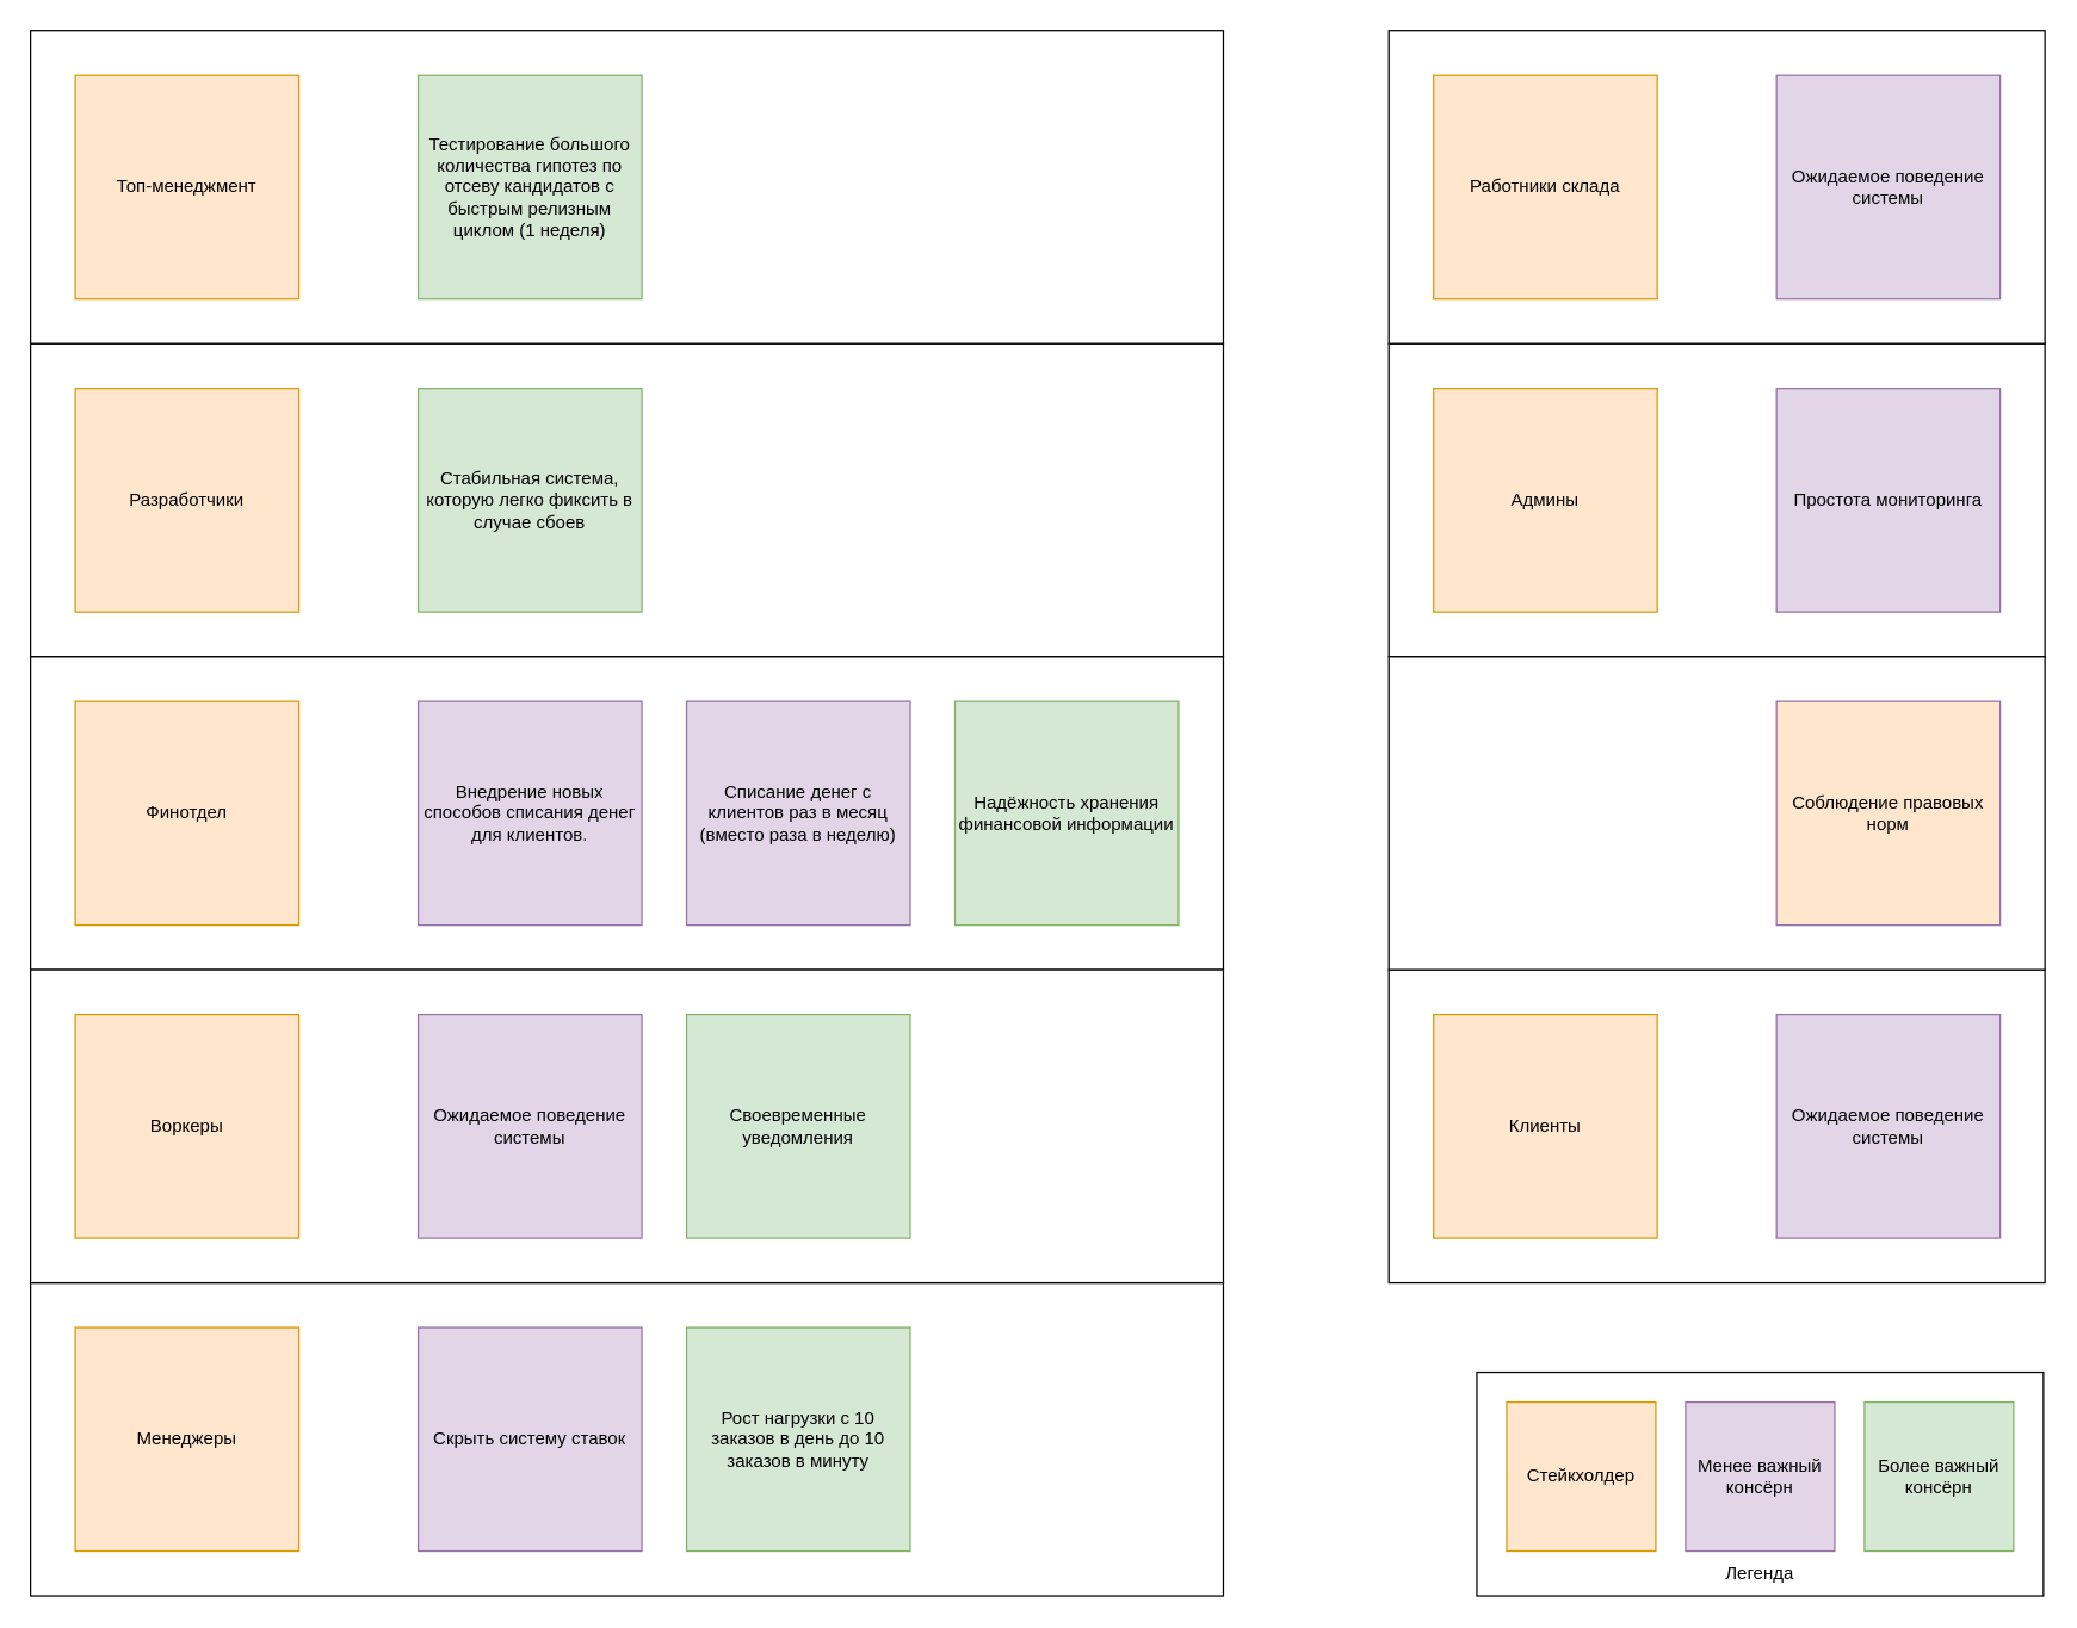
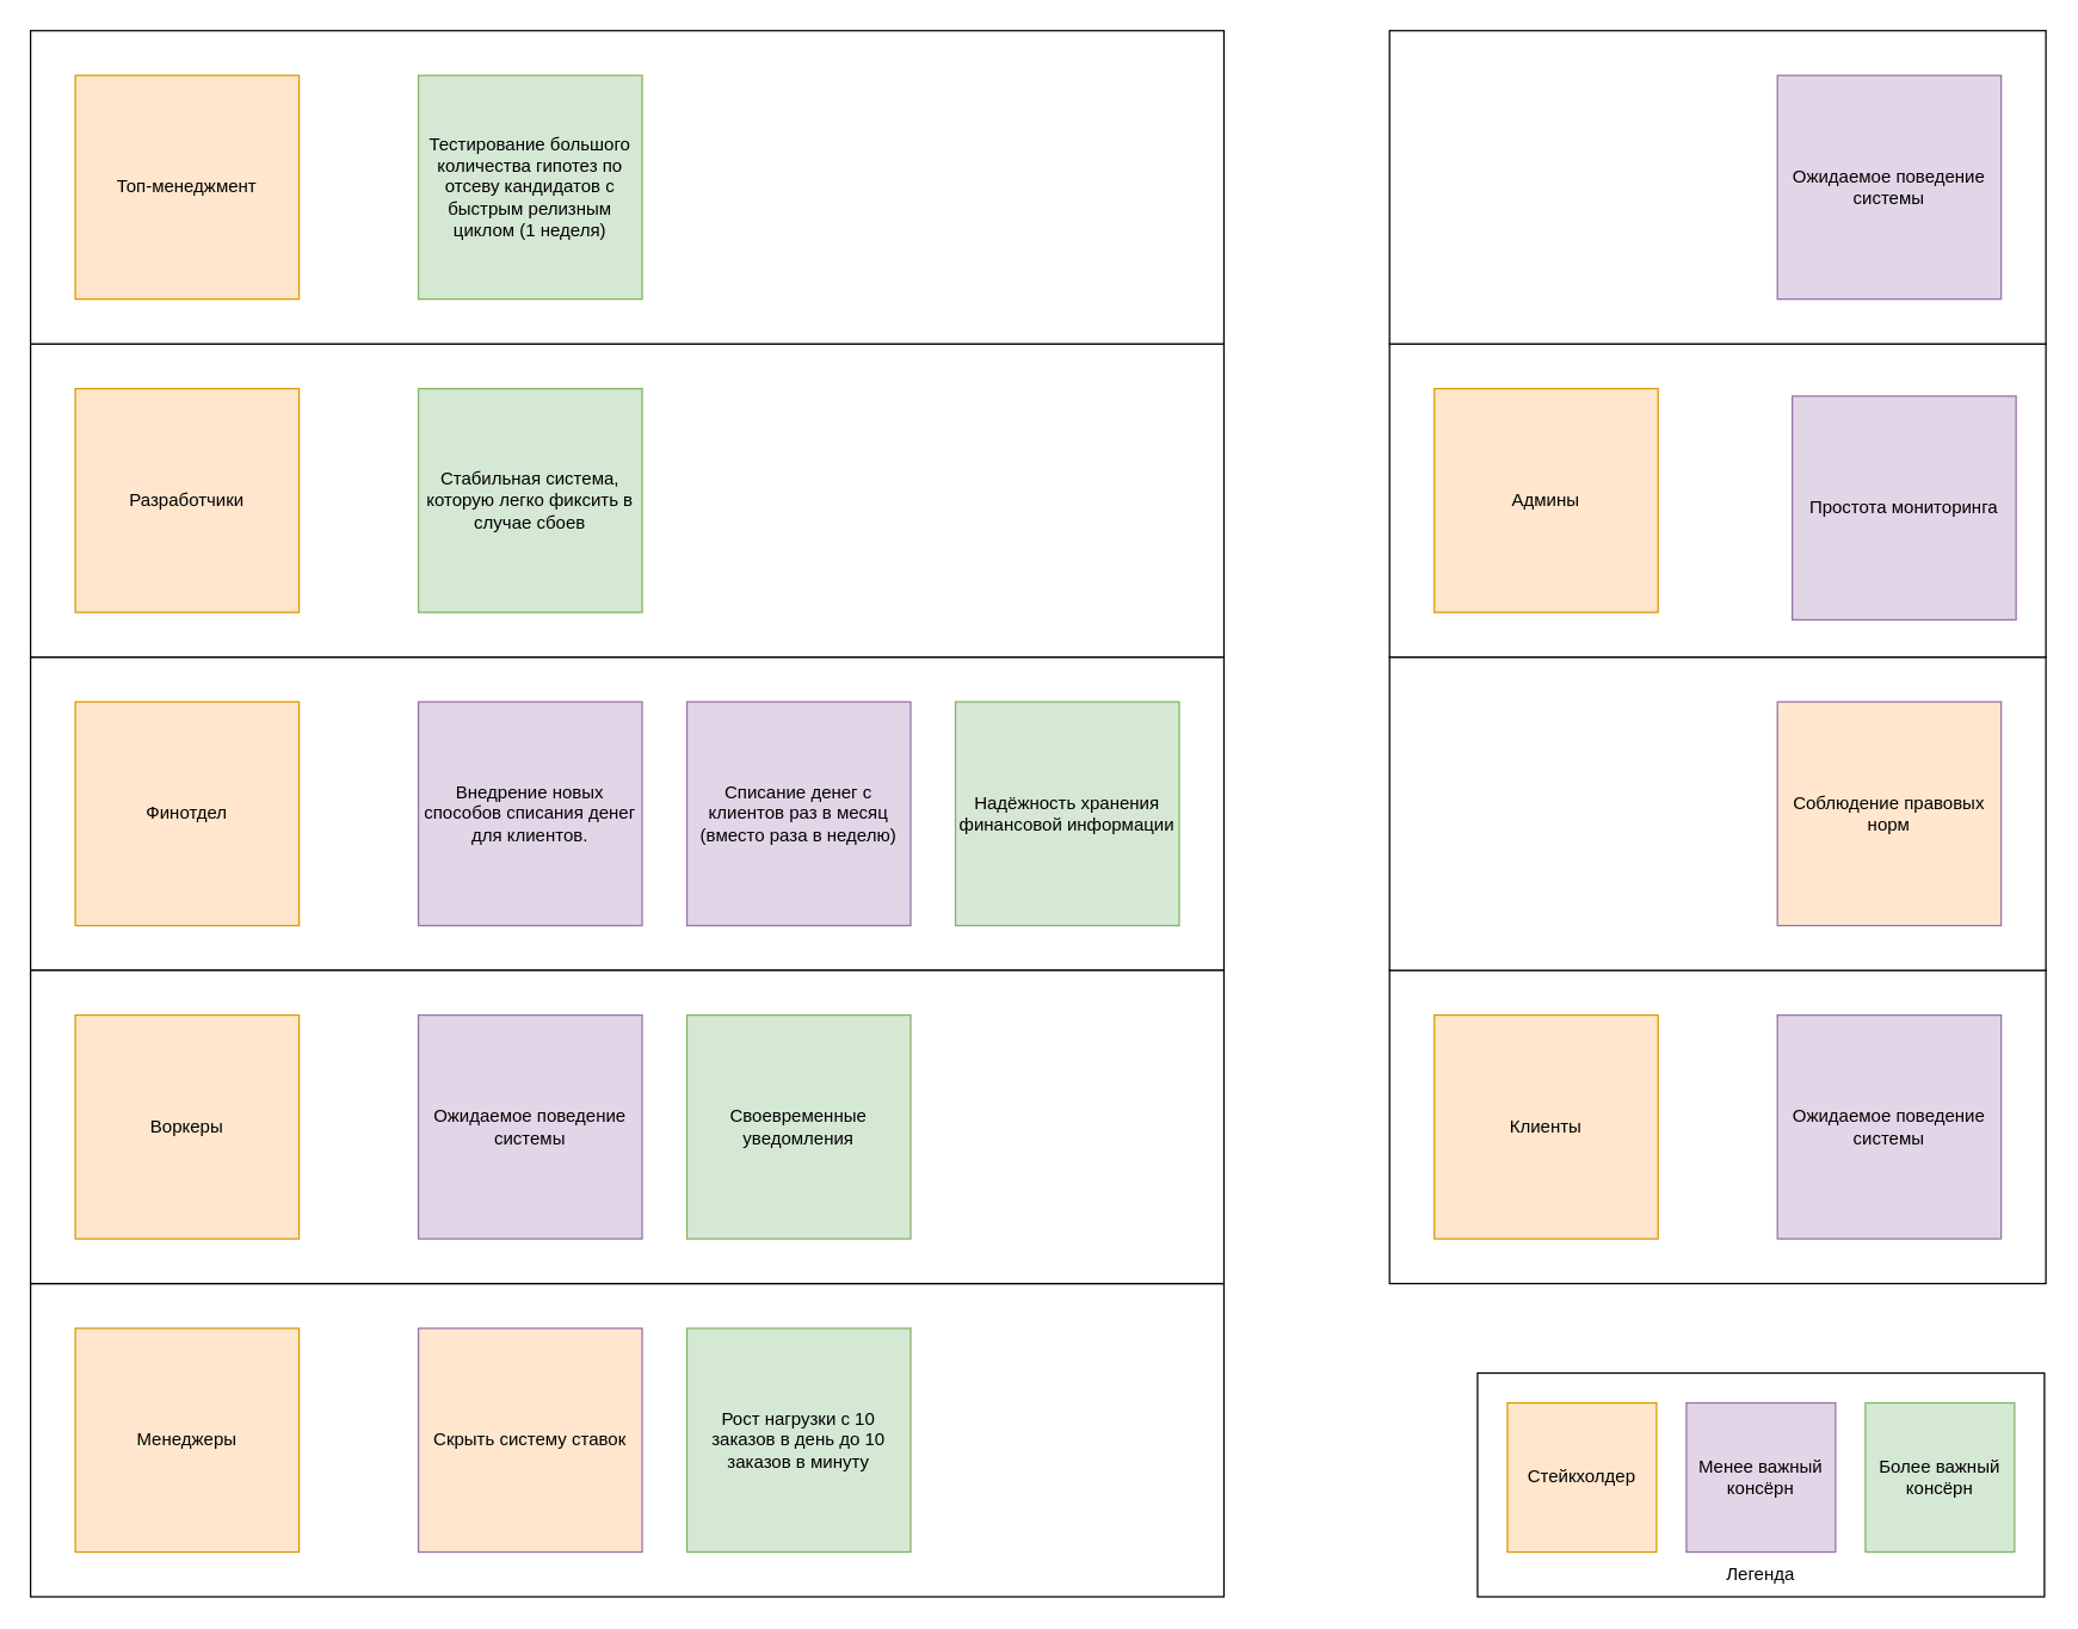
- <mxCell id="23" value="Работники склада" style="rounded=0;whiteSpace=wrap;html=1;fillColor=#ffe6cc;strokeColor=#d79b00;" vertex="1" parent="1"><mxGeometry x="961" y="50" width="150" height="150" as="geometry" /></mxCell>
- <mxCell id="30" value="Простота мониторинга" style="rounded=0;whiteSpace=wrap;html=1;fillColor=#e1d5e7;strokeColor=#9673a6;" vertex="1" parent="1"><mxGeometry x="1191" y="260" width="150" height="150" as="geometry" /></mxCell>
+ <mxCell id="30" value="Простота мониторинга" style="rounded=0;whiteSpace=wrap;html=1;fillColor=#e1d5e7;strokeColor=#9673a6;" vertex="1" parent="1"><mxGeometry x="1201" y="265" width="150" height="150" as="geometry" /></mxCell>
- <mxCell id="28" value="Скрыть систему ставок" style="rounded=0;whiteSpace=wrap;html=1;fillColor=#e1d5e7;strokeColor=#9673a6;" vertex="1" parent="1"><mxGeometry x="280" y="890" width="150" height="150" as="geometry" /></mxCell>
+ <mxCell id="28" value="Скрыть систему ставок" style="rounded=0;whiteSpace=wrap;html=1;fillColor=#ffe6cc;strokeColor=#9673a6;" vertex="1" parent="1"><mxGeometry x="280" y="890" width="150" height="150" as="geometry" /></mxCell>
